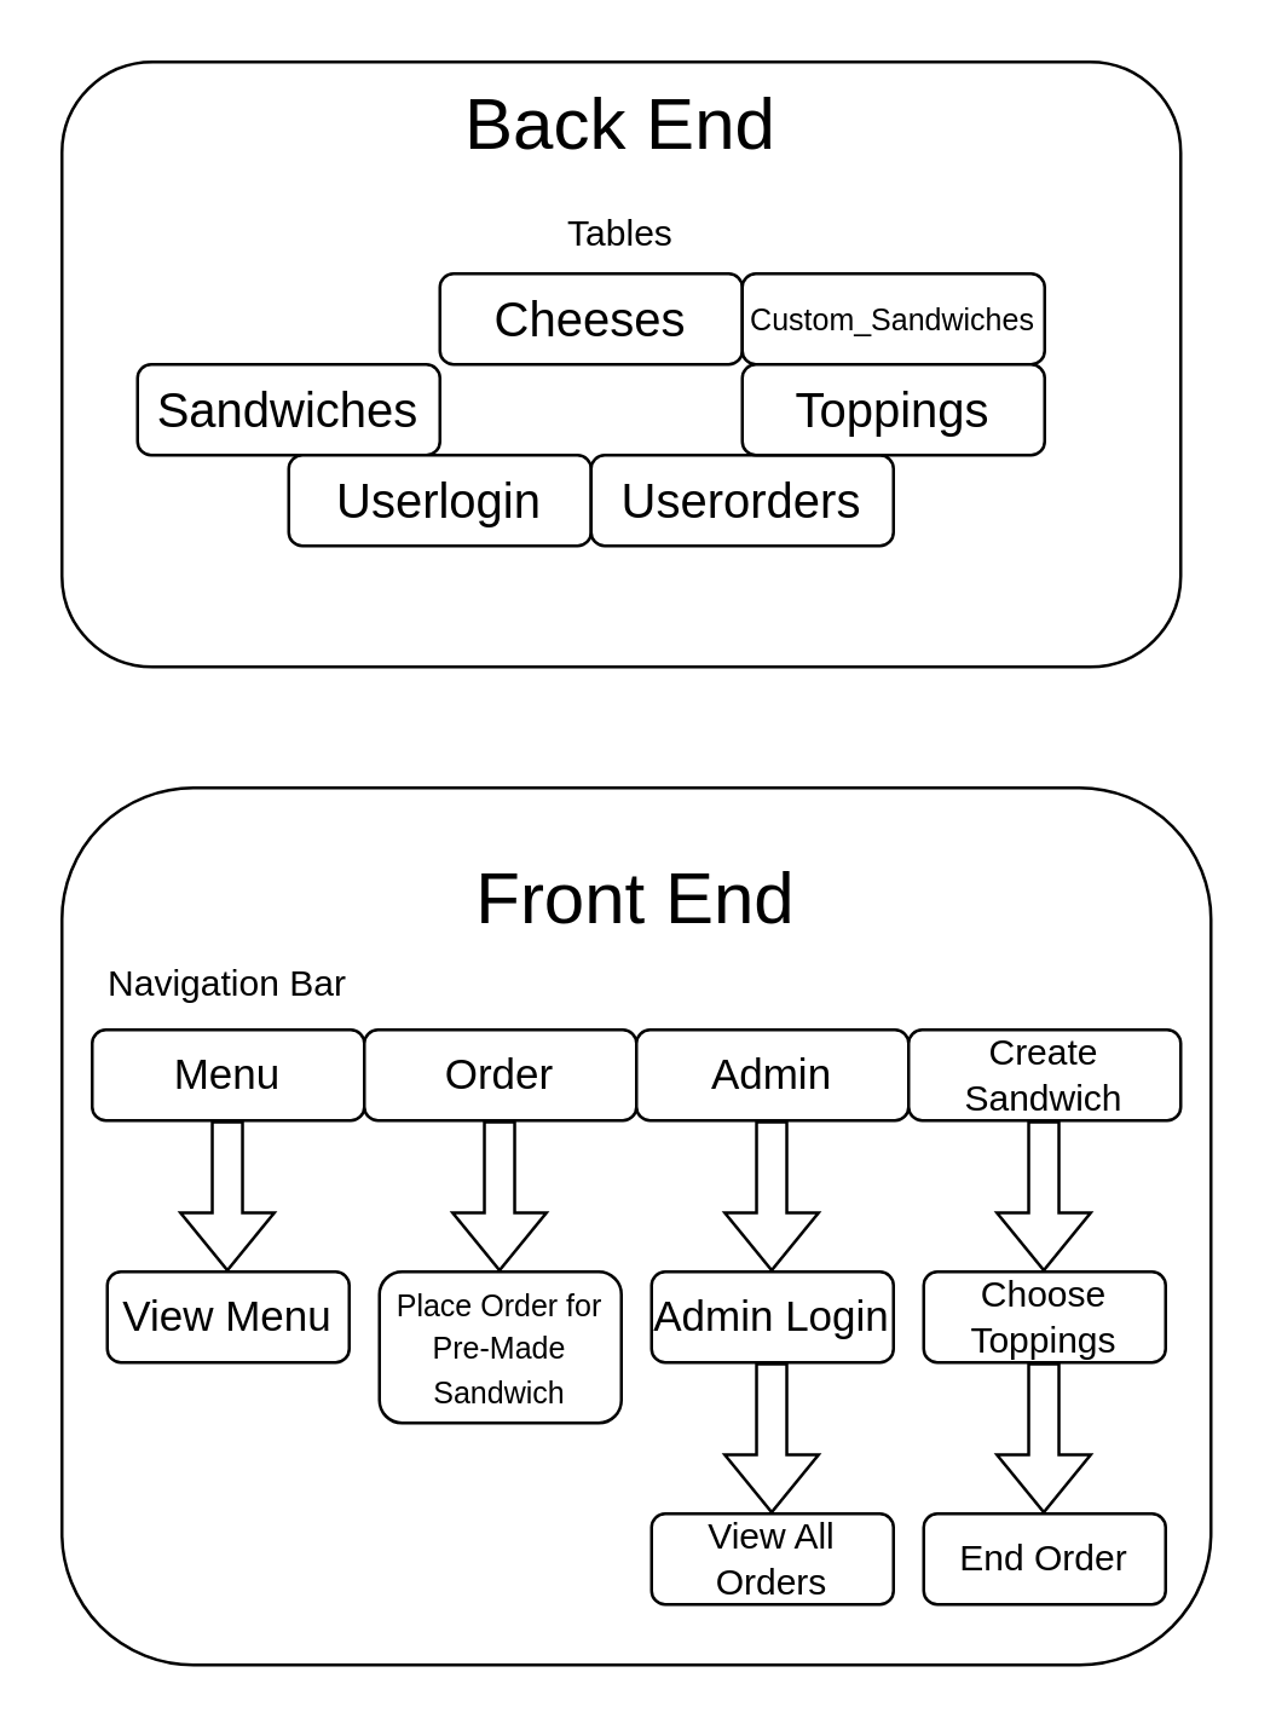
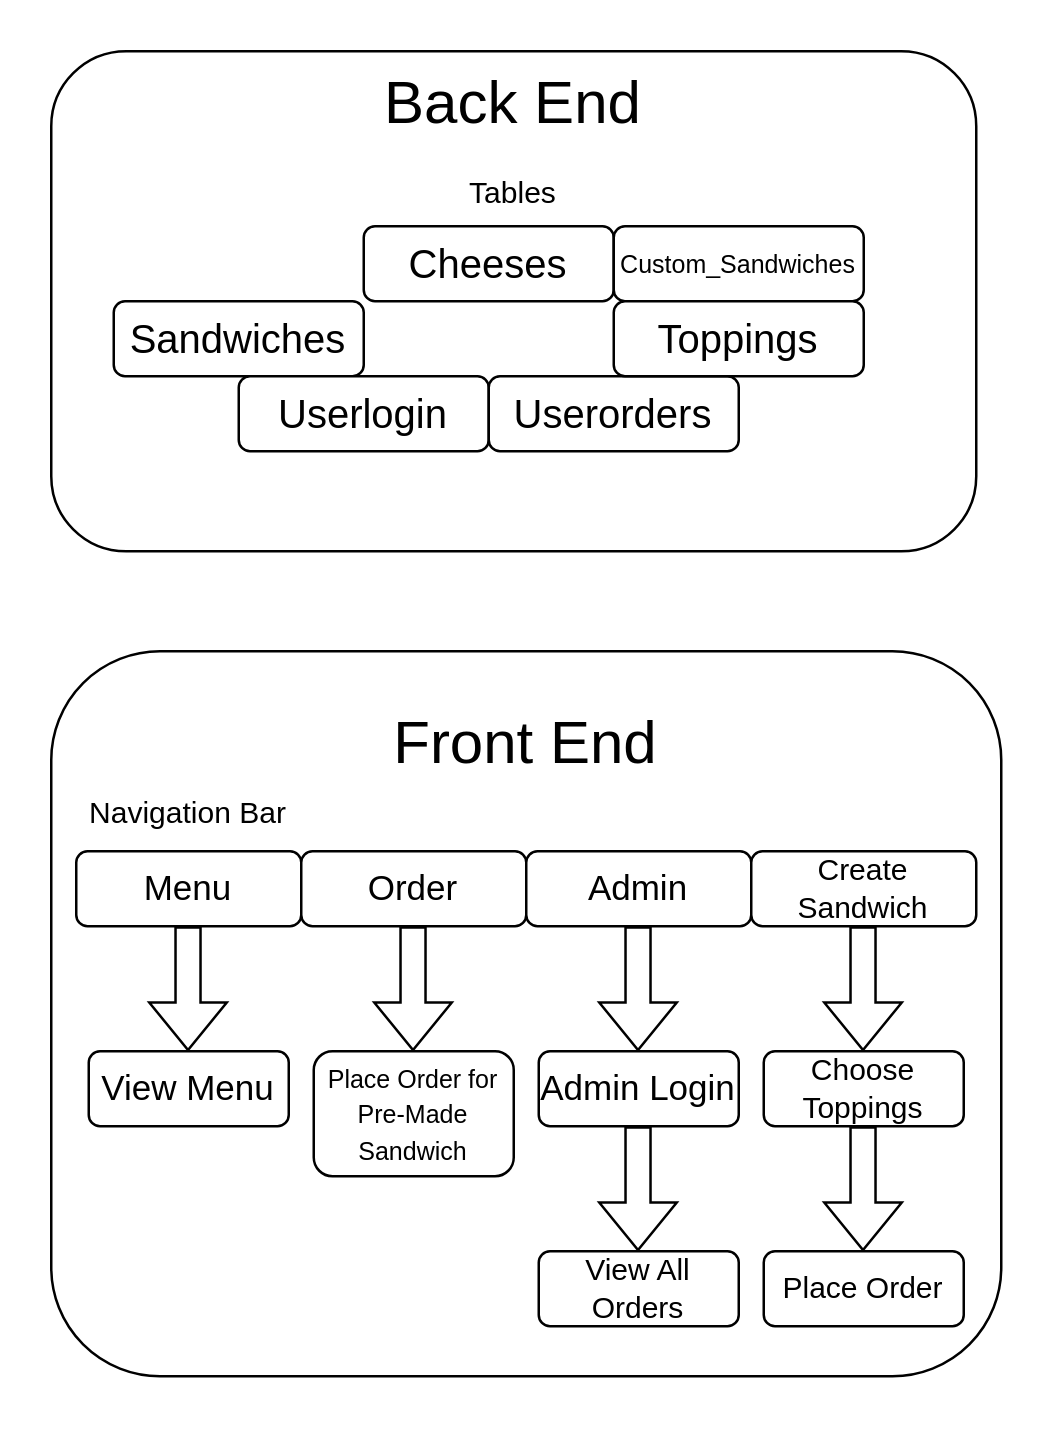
- <mxCell id="20" value="&lt;font style=&quot;font-size: 12px;&quot;&gt;End Order&lt;/font&gt;" style="rounded=1;whiteSpace=wrap;html=1;" vertex="1" parent="1"><mxGeometry x="305" y="500" width="80" height="30" as="geometry" /></mxCell>
+ <mxCell id="20" value="&lt;font style=&quot;font-size: 12px;&quot;&gt;Place Order&lt;/font&gt;" style="rounded=1;whiteSpace=wrap;html=1;" vertex="1" parent="1"><mxGeometry x="305" y="500" width="80" height="30" as="geometry" /></mxCell>
